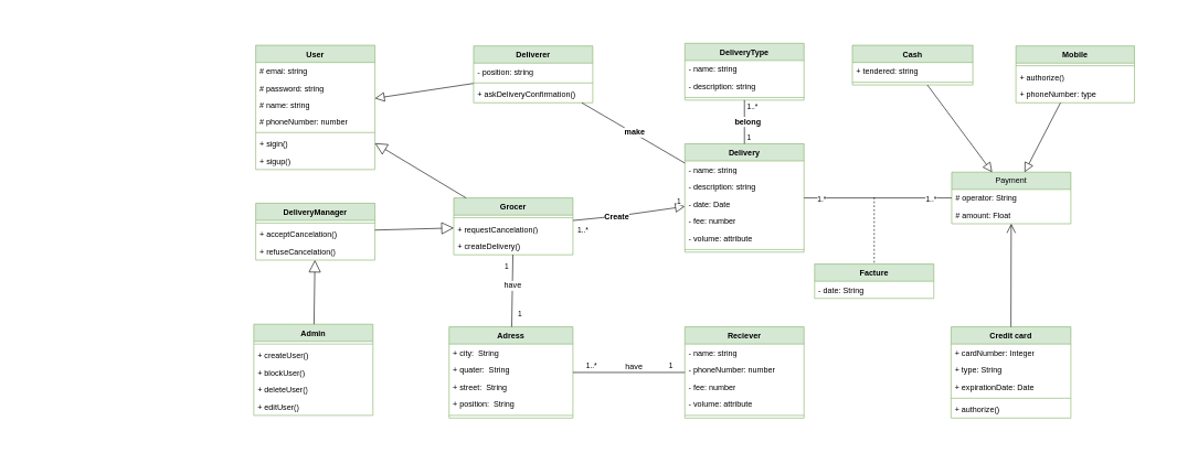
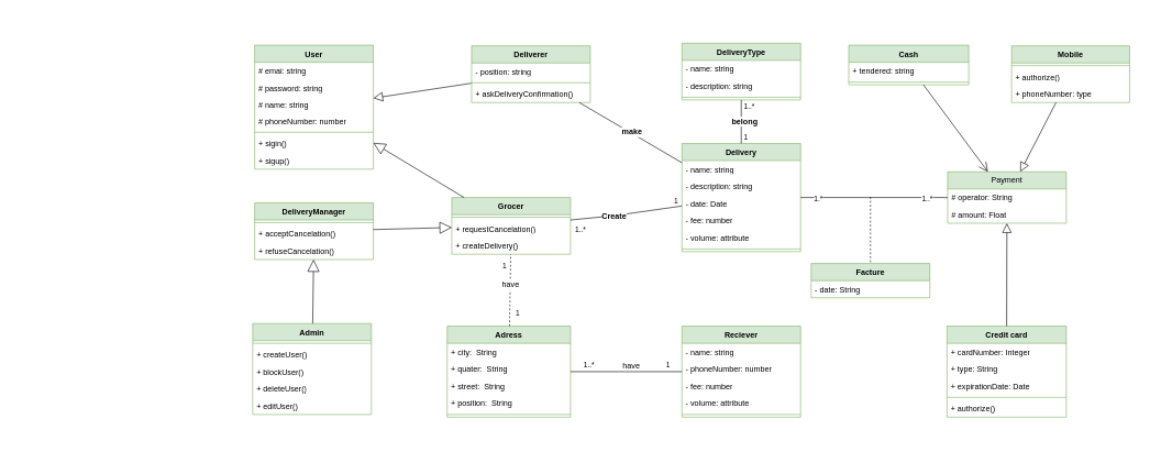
- <mxCell id="36" value="" style="endArrow=block;endFill=0;endSize=12;html=1;rounded=0;" parent="1" source="31" target="18" edge="1"><mxGeometry width="160" relative="1" as="geometry"><mxPoint x="-170" y="768" as="sourcePoint" /><mxPoint x="-10" y="768" as="targetPoint" /></mxGeometry></mxCell>
+ <mxCell id="36" value="" style="endArrow=open;endFill=0;endSize=12;html=1;rounded=0;" parent="1" source="31" target="18" edge="1"><mxGeometry width="160" relative="1" as="geometry"><mxPoint x="-170" y="768" as="sourcePoint" /><mxPoint x="-10" y="768" as="targetPoint" /></mxGeometry></mxCell>
- <mxCell id="16" value="" style="endArrow=block;endFill=0;endSize=12;html=1;rounded=0;startArrow=none;" parent="1" source="39" target="68" edge="1"><mxGeometry width="160" relative="1" as="geometry"><mxPoint x="-340" y="548" as="sourcePoint" /><mxPoint x="851" y="295.32" as="targetPoint" /></mxGeometry></mxCell>
+ <mxCell id="16" value="" style="endArrow=none;endFill=0;endSize=12;html=1;rounded=0;startArrow=none;" parent="1" source="39" target="68" edge="1"><mxGeometry width="160" relative="1" as="geometry"><mxPoint x="-340" y="548" as="sourcePoint" /><mxPoint x="851" y="295.32" as="targetPoint" /></mxGeometry></mxCell>
- <mxCell id="34" value="" style="endArrow=open;endFill=0;endSize=12;html=1;rounded=0;exitX=0.5;exitY=0;exitDx=0;exitDy=0;" parent="1" source="25" target="18" edge="1"><mxGeometry width="160" relative="1" as="geometry"><mxPoint x="-170" y="768" as="sourcePoint" /><mxPoint x="-20" y="768" as="targetPoint" /></mxGeometry></mxCell>
+ <mxCell id="34" value="" style="endArrow=block;endFill=0;endSize=12;html=1;rounded=0;exitX=0.5;exitY=0;exitDx=0;exitDy=0;" parent="1" source="25" target="18" edge="1"><mxGeometry width="160" relative="1" as="geometry"><mxPoint x="-170" y="768" as="sourcePoint" /><mxPoint x="-20" y="768" as="targetPoint" /></mxGeometry></mxCell>
- <mxCell id="56" value="" style="endArrow=none;endFill=1;endSize=12;html=1;rounded=0;" parent="1" source="50" target="3" edge="1"><mxGeometry width="160" relative="1" as="geometry"><mxPoint x="585.164" y="681" as="sourcePoint" /><mxPoint x="644.835" y="596" as="targetPoint" /></mxGeometry></mxCell>
+ <mxCell id="56" value="" style="endArrow=none;endFill=1;endSize=12;html=1;rounded=0;dashed=1;" parent="1" source="50" target="3" edge="1"><mxGeometry width="160" relative="1" as="geometry"><mxPoint x="585.164" y="681" as="sourcePoint" /><mxPoint x="644.835" y="596" as="targetPoint" /></mxGeometry></mxCell>
